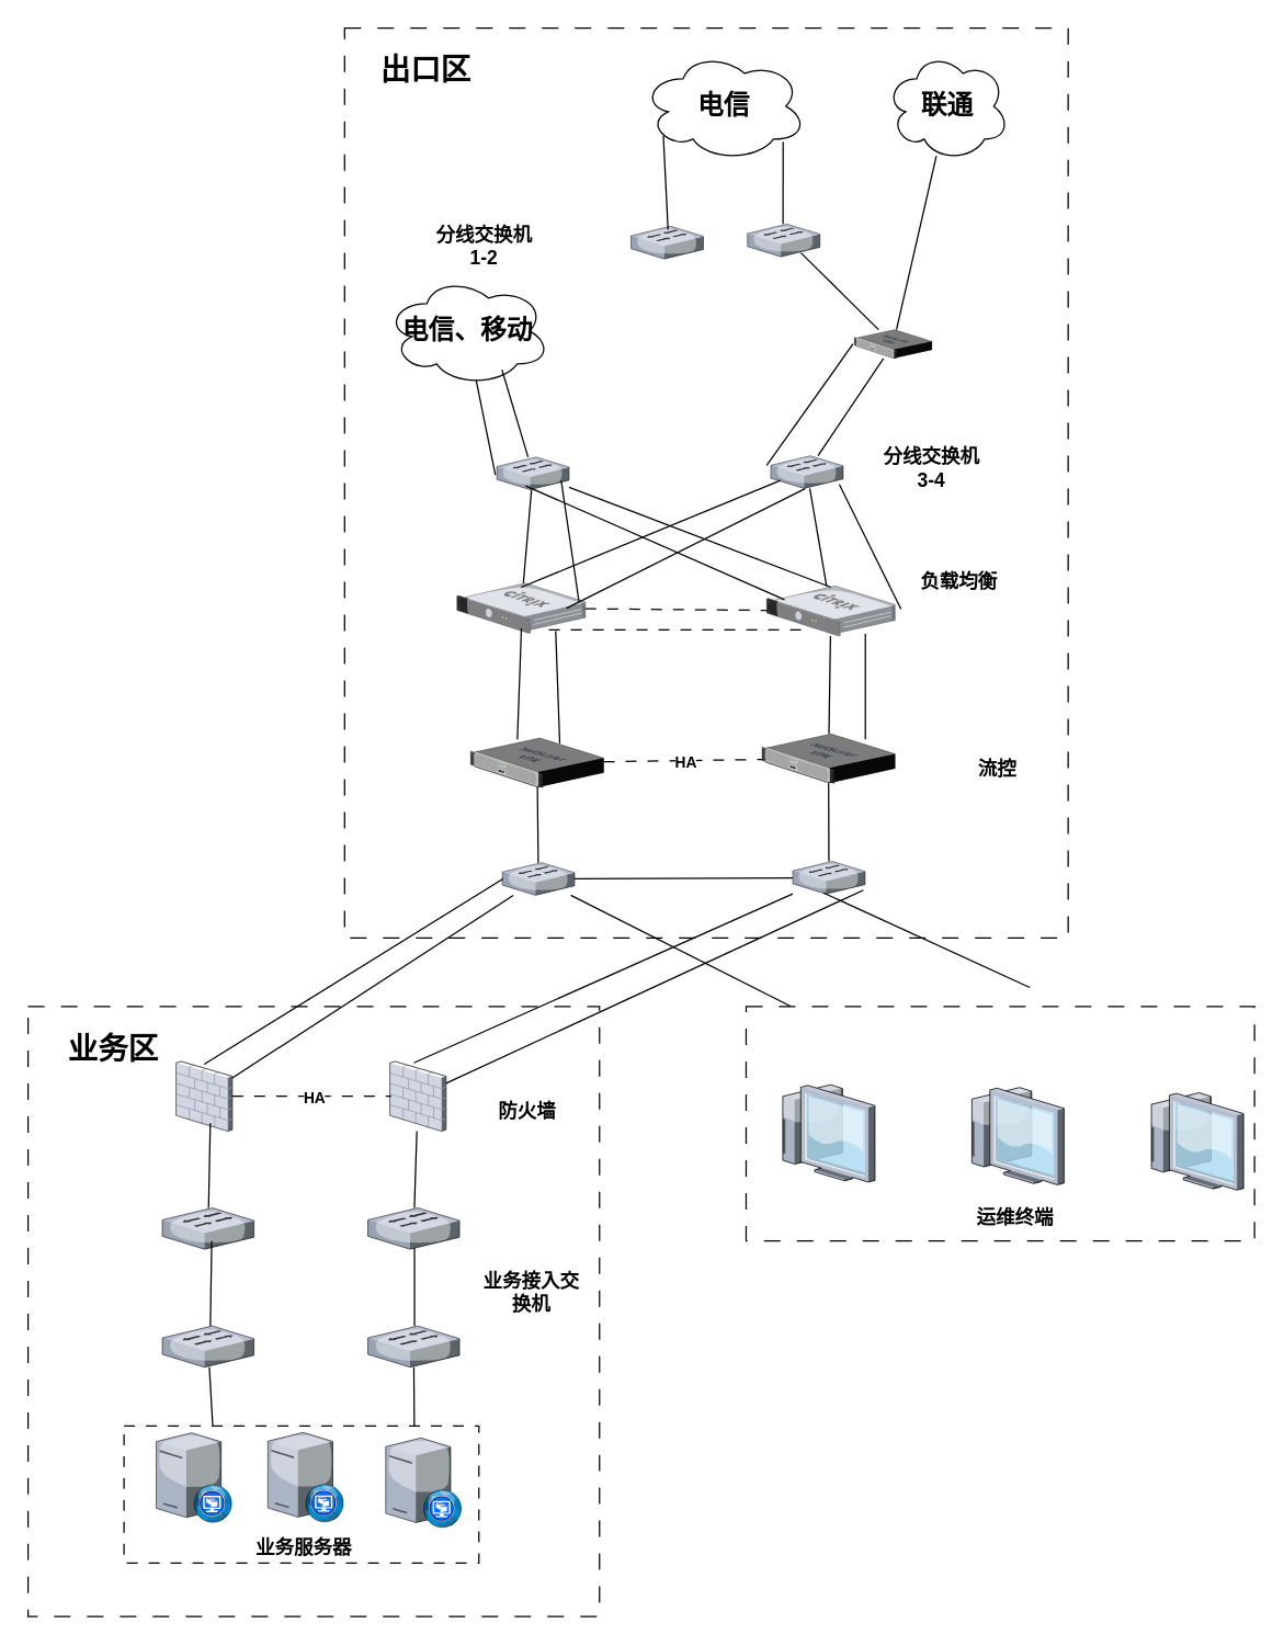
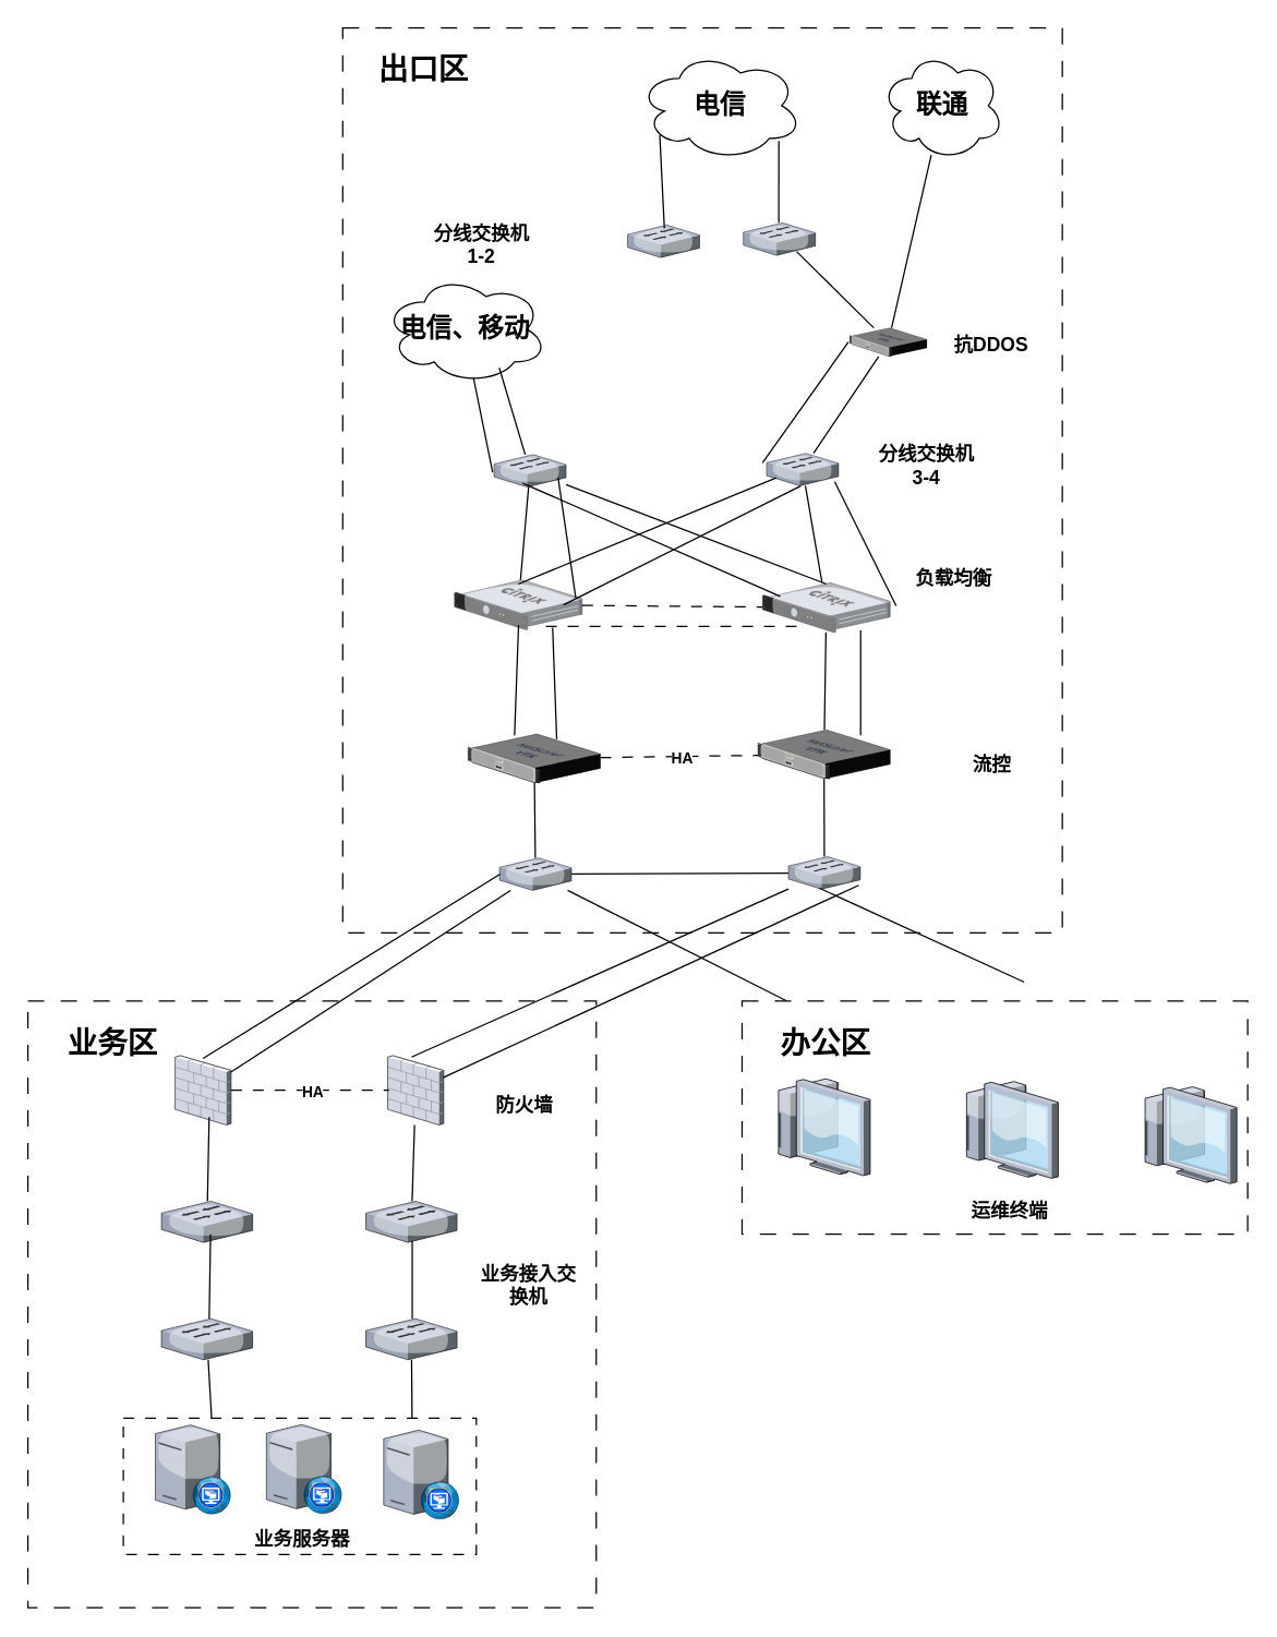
+ <mxCell id="14" value="&lt;b&gt;&lt;font style=&quot;font-size: 14px;&quot;&gt;抗DDOS&lt;/font&gt;&lt;/b&gt;" style="text;strokeColor=none;align=center;fillColor=none;html=1;verticalAlign=middle;whiteSpace=wrap;rounded=0;" parent="1" vertex="1"><mxGeometry x="697" y="237.99" width="60" height="30" as="geometry" /></mxCell>
+ <mxCell id="78" value="&lt;b&gt;&lt;font style=&quot;font-size: 22px;&quot;&gt;办公区&lt;/font&gt;&lt;/b&gt;" style="text;strokeColor=none;align=center;fillColor=none;html=1;verticalAlign=middle;whiteSpace=wrap;rounded=0;" parent="1" vertex="1"><mxGeometry x="562" y="749" width="87" height="34" as="geometry" /></mxCell>
